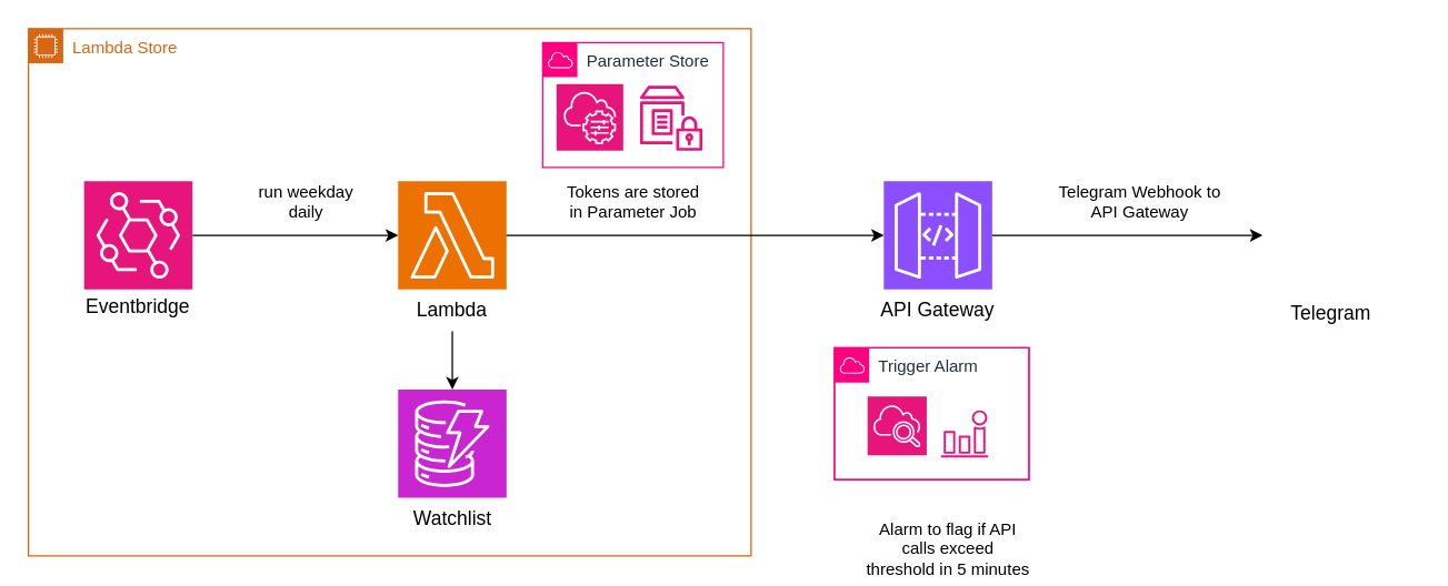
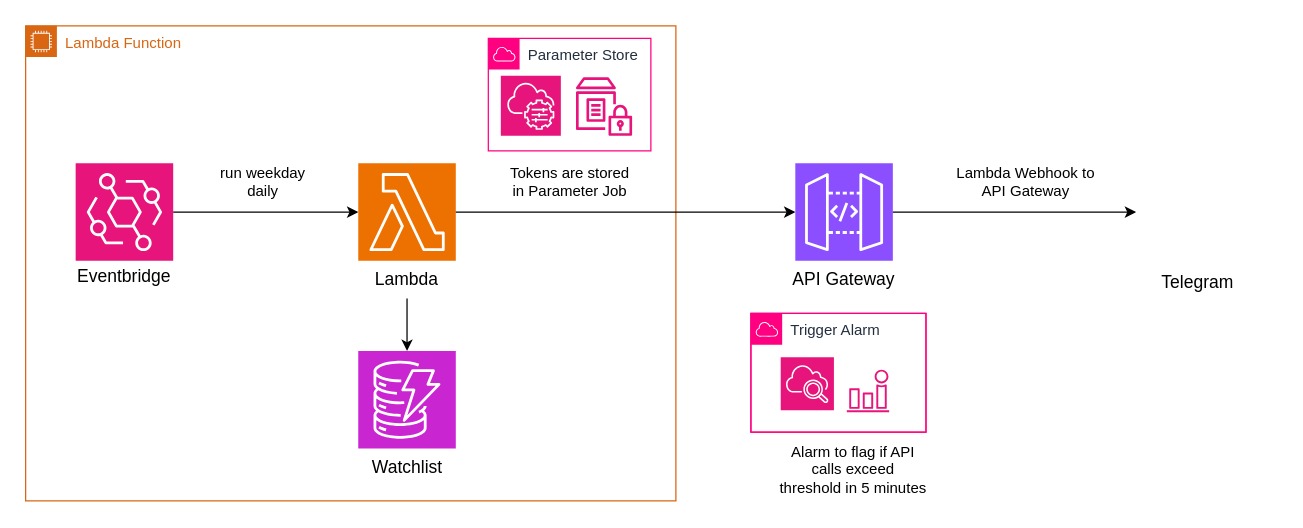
- <mxCell id="9" value="Lambda Store" style="points=[[0,0],[0.25,0],[0.5,0],[0.75,0],[1,0],[1,0.25],[1,0.5],[1,0.75],[1,1],[0.75,1],[0.5,1],[0.25,1],[0,1],[0,0.75],[0,0.5],[0,0.25]];outlineConnect=0;gradientColor=none;html=1;whiteSpace=wrap;fontSize=12;fontStyle=0;container=1;pointerEvents=0;collapsible=0;recursiveResize=0;shape=mxgraph.aws4.group;grIcon=mxgraph.aws4.group_ec2_instance_contents;strokeColor=#D86613;fillColor=none;verticalAlign=top;align=left;spacingLeft=30;fontColor=#D86613;dashed=0;" vertex="1" parent="1"><mxGeometry x="20" y="20" width="520" height="380" as="geometry" /></mxCell>
+ <mxCell id="9" value="Lambda Function" style="points=[[0,0],[0.25,0],[0.5,0],[0.75,0],[1,0],[1,0.25],[1,0.5],[1,0.75],[1,1],[0.75,1],[0.5,1],[0.25,1],[0,1],[0,0.75],[0,0.5],[0,0.25]];outlineConnect=0;gradientColor=none;html=1;whiteSpace=wrap;fontSize=12;fontStyle=0;container=1;pointerEvents=0;collapsible=0;recursiveResize=0;shape=mxgraph.aws4.group;grIcon=mxgraph.aws4.group_ec2_instance_contents;strokeColor=#D86613;fillColor=none;verticalAlign=top;align=left;spacingLeft=30;fontColor=#D86613;dashed=0;" vertex="1" parent="1"><mxGeometry x="20" y="20" width="520" height="380" as="geometry" /></mxCell>
- <mxCell id="20" value="run weekday daily" style="text;html=1;align=center;verticalAlign=middle;whiteSpace=wrap;rounded=0;" vertex="1" parent="9"><mxGeometry x="160" y="110" width="80" height="30" as="geometry" /></mxCell>
+ <mxCell id="20" value="run weekday daily" style="text;html=1;align=center;verticalAlign=middle;whiteSpace=wrap;rounded=0;" vertex="1" parent="9"><mxGeometry x="150" y="110" width="80" height="30" as="geometry" /></mxCell>
- <mxCell id="8" value="Telegram Webhook to API Gateway" style="text;html=1;align=center;verticalAlign=middle;whiteSpace=wrap;rounded=0;" vertex="1" parent="1"><mxGeometry x="760" y="130" width="120" height="30" as="geometry" /></mxCell>
+ <mxCell id="8" value="Lambda Webhook to API Gateway" style="text;html=1;align=center;verticalAlign=middle;whiteSpace=wrap;rounded=0;" vertex="1" parent="1"><mxGeometry x="760" y="130" width="120" height="30" as="geometry" /></mxCell>
- <mxCell id="32" value="Alarm to flag if API calls exceed threshold in 5 minutes" style="text;html=1;align=center;verticalAlign=middle;whiteSpace=wrap;rounded=0;" vertex="1" parent="1"><mxGeometry x="622.25" y="380" width="120" height="30" as="geometry" /></mxCell>
+ <mxCell id="32" value="Alarm to flag if API calls exceed threshold in 5 minutes" style="text;html=1;align=center;verticalAlign=middle;whiteSpace=wrap;rounded=0;" vertex="1" parent="1"><mxGeometry x="622.25" y="360" width="120" height="30" as="geometry" /></mxCell>
